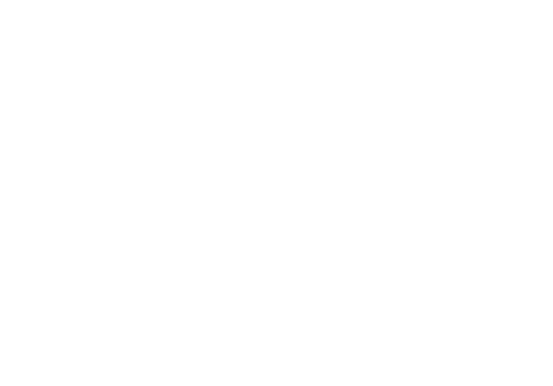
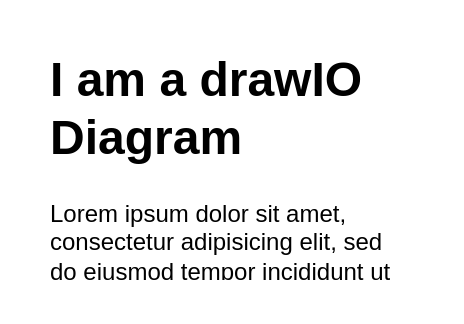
+ <mxCell id="2" value="&lt;h1&gt;I am a drawIO Diagram&lt;/h1&gt;&lt;p&gt;Lorem ipsum dolor sit amet, consectetur adipisicing elit, sed do eiusmod tempor incididunt ut labore et dolore magna aliqua.&lt;/p&gt;" style="text;html=1;spacing=5;spacingTop=-20;whiteSpace=wrap;overflow=hidden;rounded=0;" parent="1" vertex="1"><mxGeometry x="20" y="20" width="190" height="120" as="geometry" /></mxCell>
